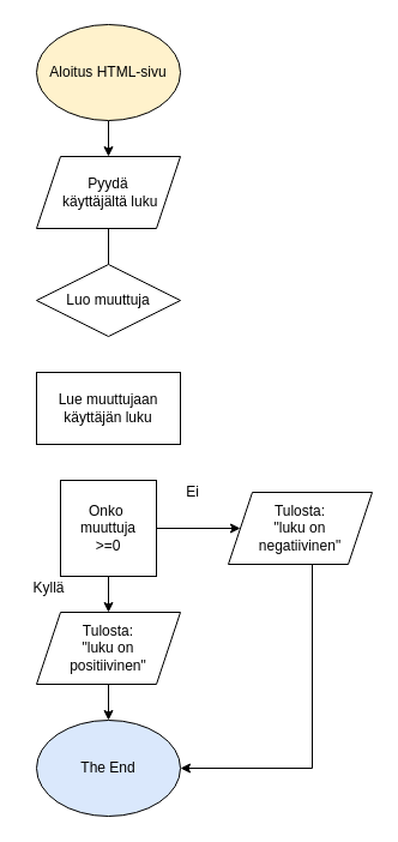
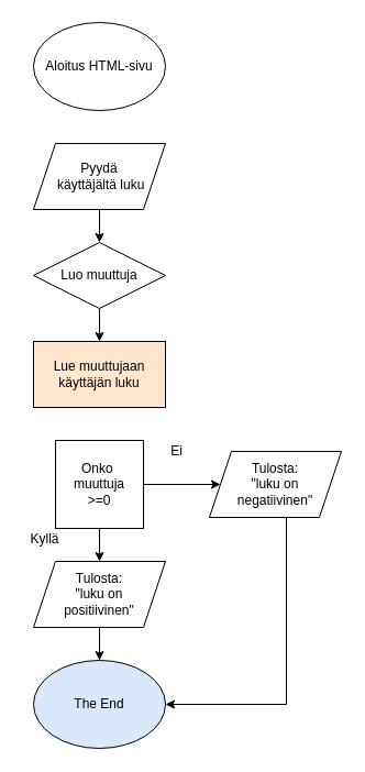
- <mxCell id="3" value="Aloitus HTML-sivu" style="ellipse;whiteSpace=wrap;html=1;fillColor=#fff2cc;" parent="1" vertex="1"><mxGeometry x="30" y="20" width="120" height="80" as="geometry" /></mxCell>
+ <mxCell id="3" value="Aloitus HTML-sivu" style="ellipse;whiteSpace=wrap;html=1;" parent="1" vertex="1"><mxGeometry x="30" y="20" width="120" height="80" as="geometry" /></mxCell>
- <mxCell id="2" value="" style="edgeStyle=orthogonalEdgeStyle;rounded=0;orthogonalLoop=1;jettySize=auto;html=1;" edge="1" parent="1" source="3" target="5"><mxGeometry relative="1" as="geometry" /></mxCell>
- <mxCell id="4" value="" style="edgeStyle=orthogonalEdgeStyle;rounded=0;orthogonalLoop=1;jettySize=auto;html=1;endArrow=none;" edge="1" parent="1" source="5" target="7"><mxGeometry relative="1" as="geometry" /></mxCell>
+ <mxCell id="4" value="" style="edgeStyle=orthogonalEdgeStyle;rounded=0;orthogonalLoop=1;jettySize=auto;html=1;" edge="1" parent="1" source="5" target="7"><mxGeometry relative="1" as="geometry" /></mxCell>
+ <mxCell id="6" value="" style="edgeStyle=orthogonalEdgeStyle;rounded=0;orthogonalLoop=1;jettySize=auto;html=1;" edge="1" parent="1" source="7" target="8"><mxGeometry relative="1" as="geometry" /></mxCell>
- <mxCell id="8" value="Lue muuttujaan käyttäjän luku" style="whiteSpace=wrap;html=1;" vertex="1" parent="1"><mxGeometry x="30" y="310" width="120" height="60" as="geometry" /></mxCell>
+ <mxCell id="8" value="Lue muuttujaan käyttäjän luku" style="whiteSpace=wrap;html=1;fillColor=#ffe6cc;" vertex="1" parent="1"><mxGeometry x="30" y="310" width="120" height="60" as="geometry" /></mxCell>
